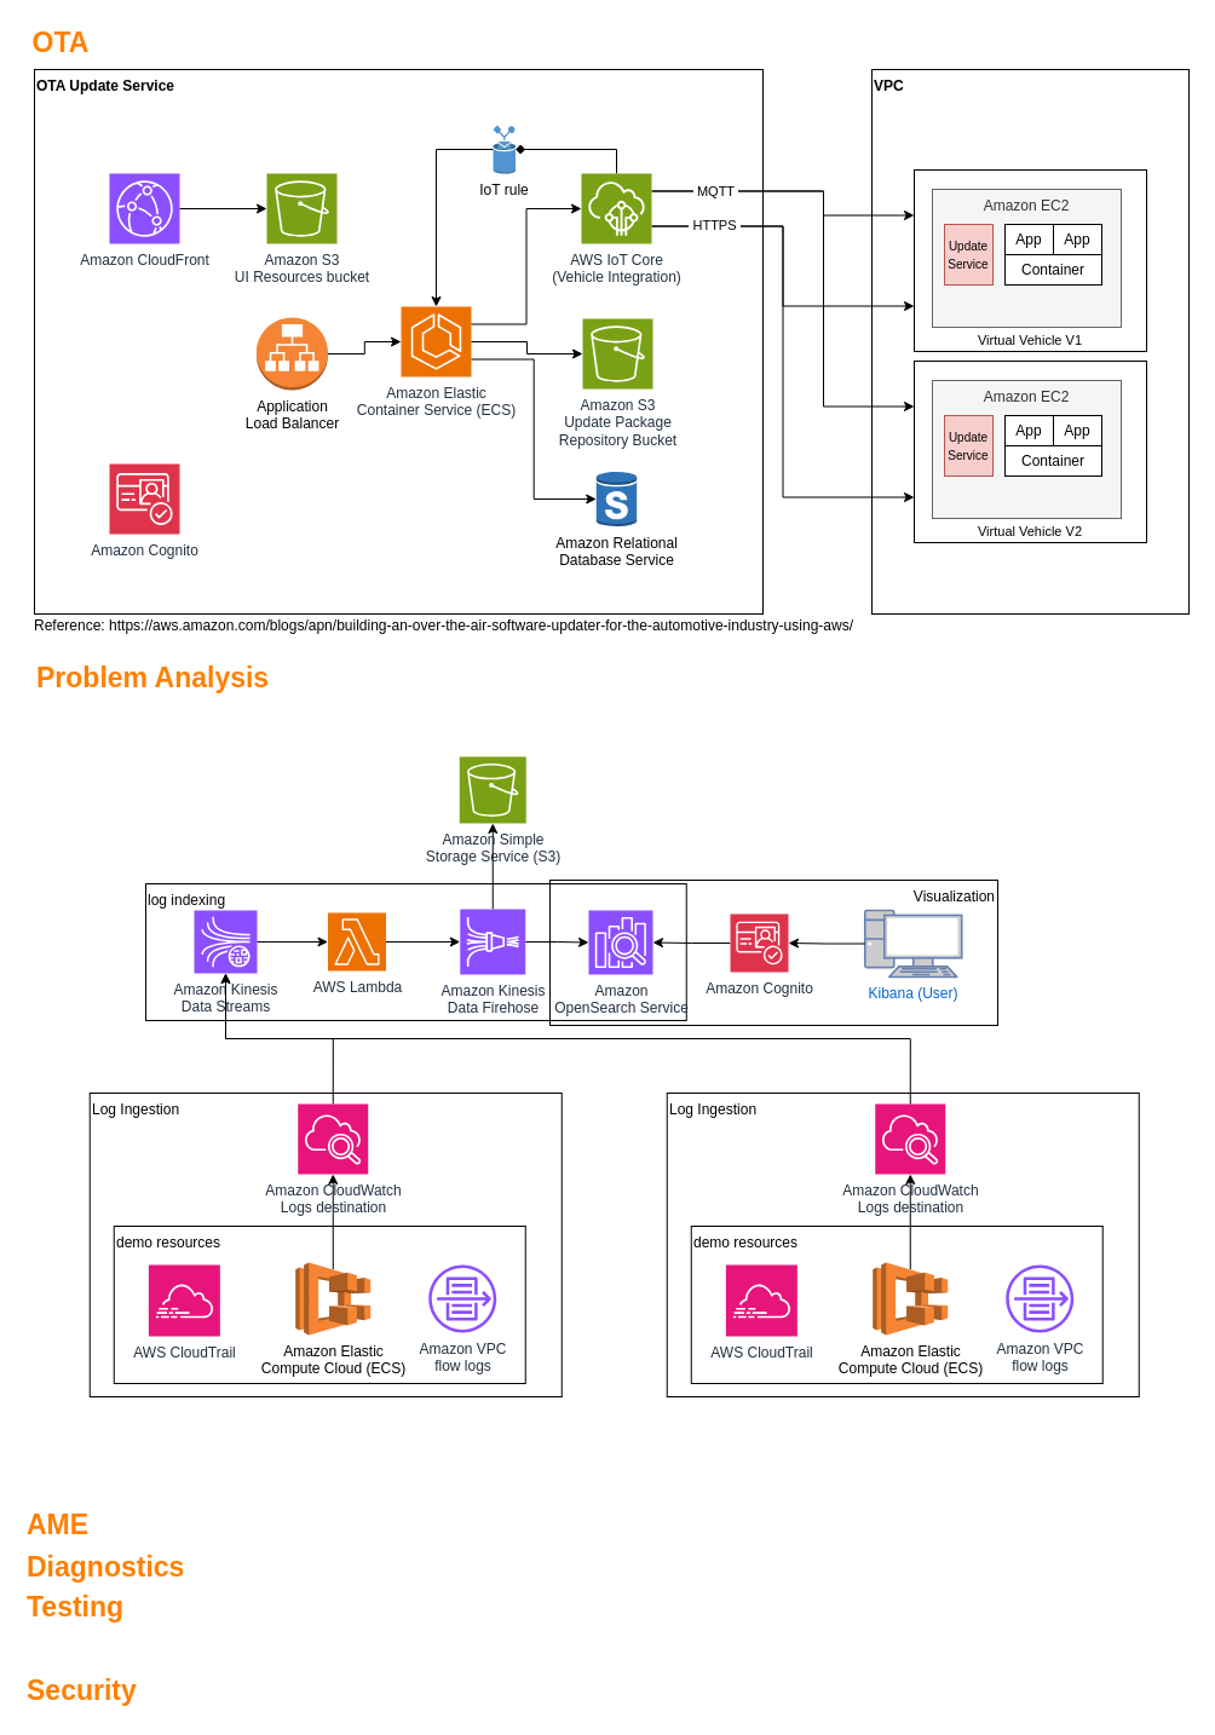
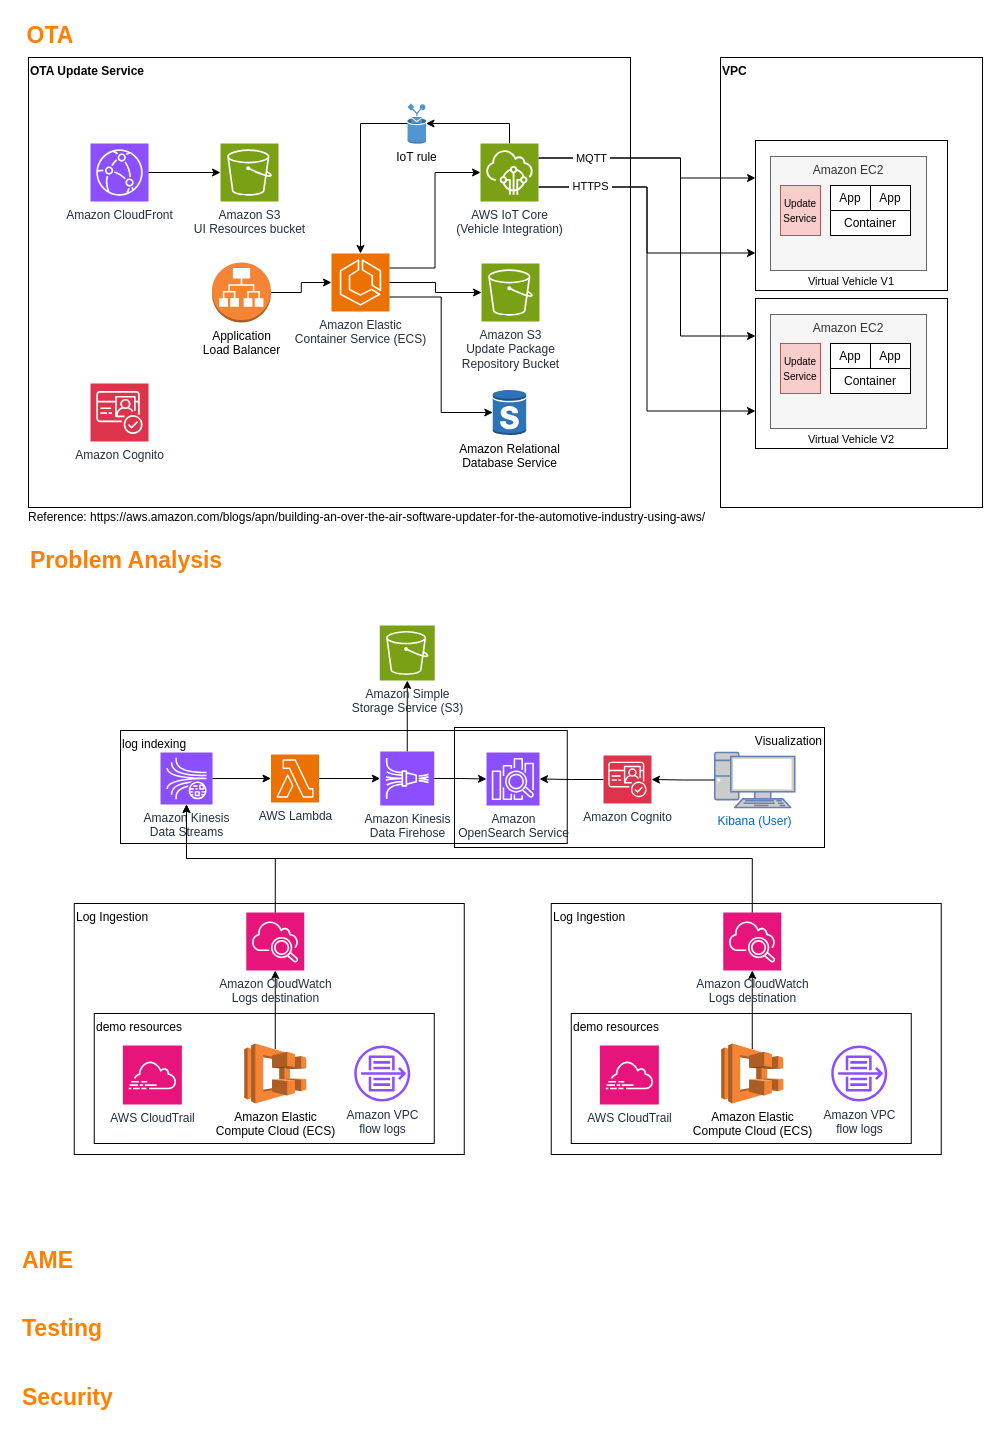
- <mxCell id="17" style="edgeStyle=orthogonalEdgeStyle;rounded=0;orthogonalLoop=1;jettySize=auto;html=1;exitX=0.5;exitY=0;exitDx=0;exitDy=0;exitPerimeter=0;endArrow=diamond;" edge="1" parent="1" source="24" target="16"><mxGeometry relative="1" as="geometry" /></mxCell>
+ <mxCell id="17" style="edgeStyle=orthogonalEdgeStyle;rounded=0;orthogonalLoop=1;jettySize=auto;html=1;exitX=0.5;exitY=0;exitDx=0;exitDy=0;exitPerimeter=0;" edge="1" parent="1" source="24" target="16"><mxGeometry relative="1" as="geometry" /></mxCell>
- <mxCell id="46" value="Diagnostics" style="text;html=1;align=left;verticalAlign=middle;whiteSpace=wrap;rounded=0;fontStyle=1;fontSize=23;fontColor=light-dark(#ff8000, #ededed);" vertex="1" parent="1"><mxGeometry x="20" y="1280" width="263.75" height="30" as="geometry" /></mxCell>
